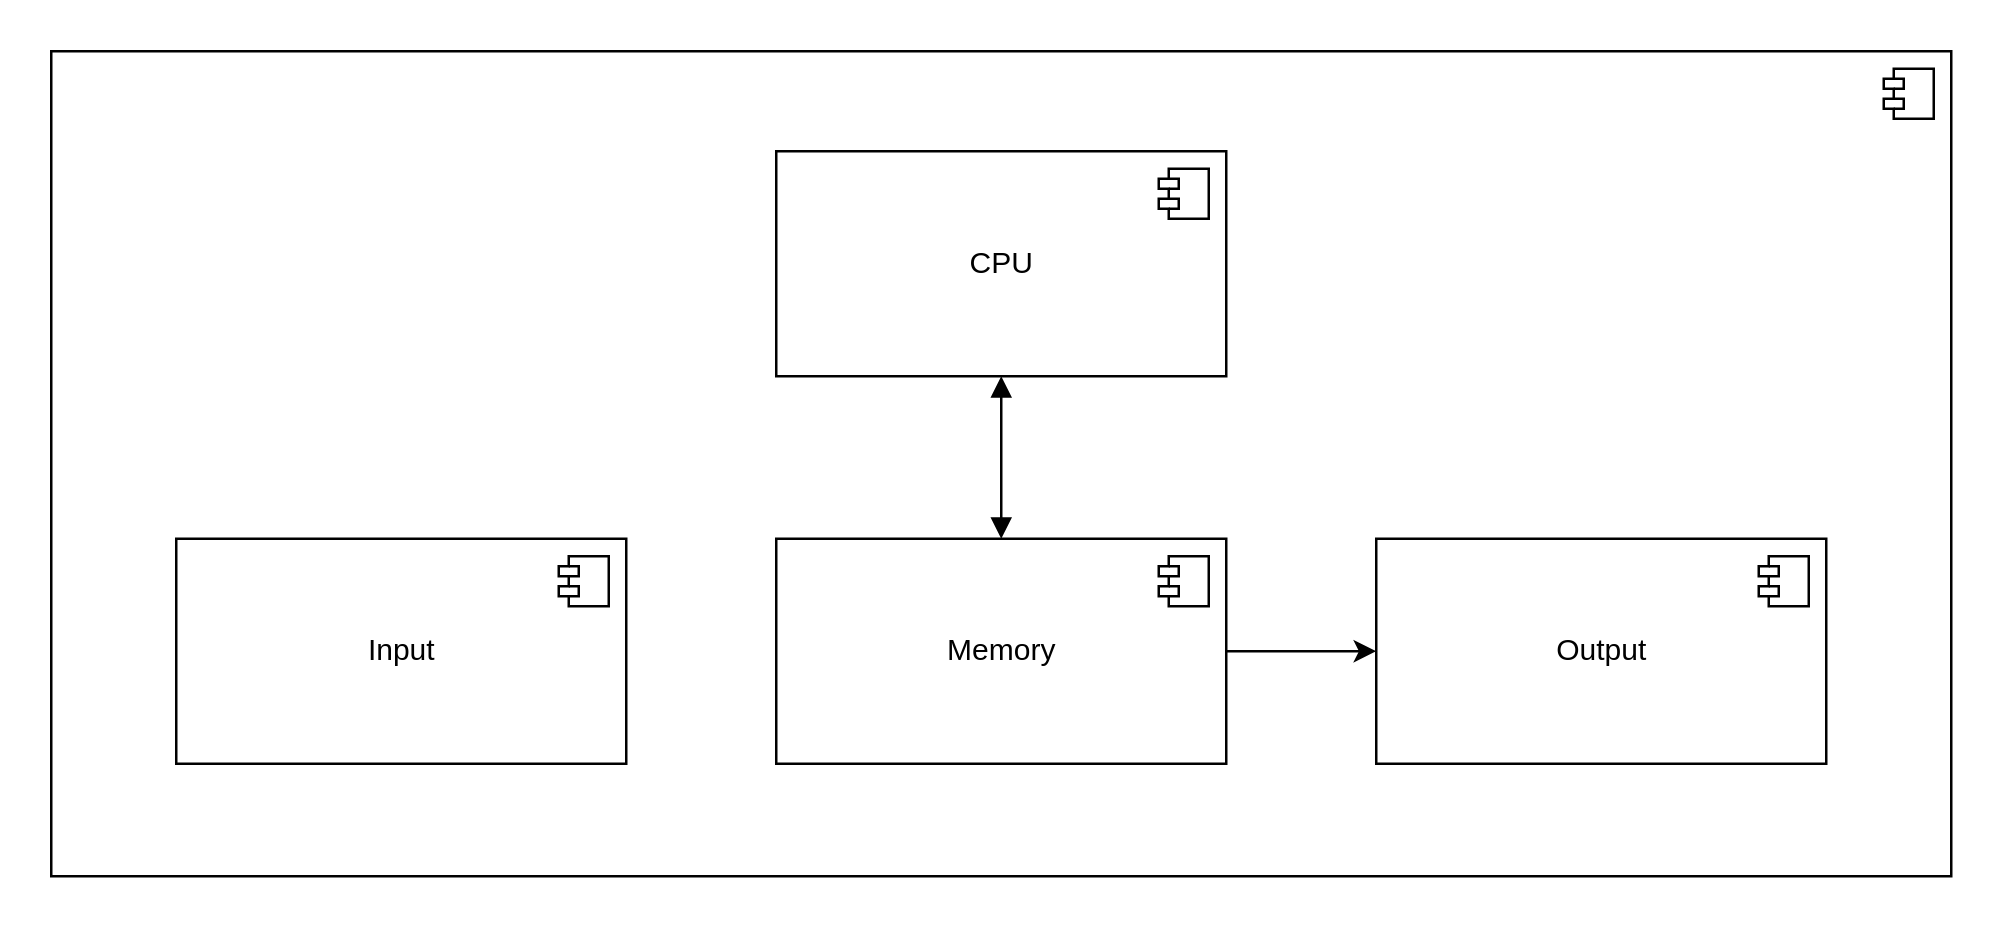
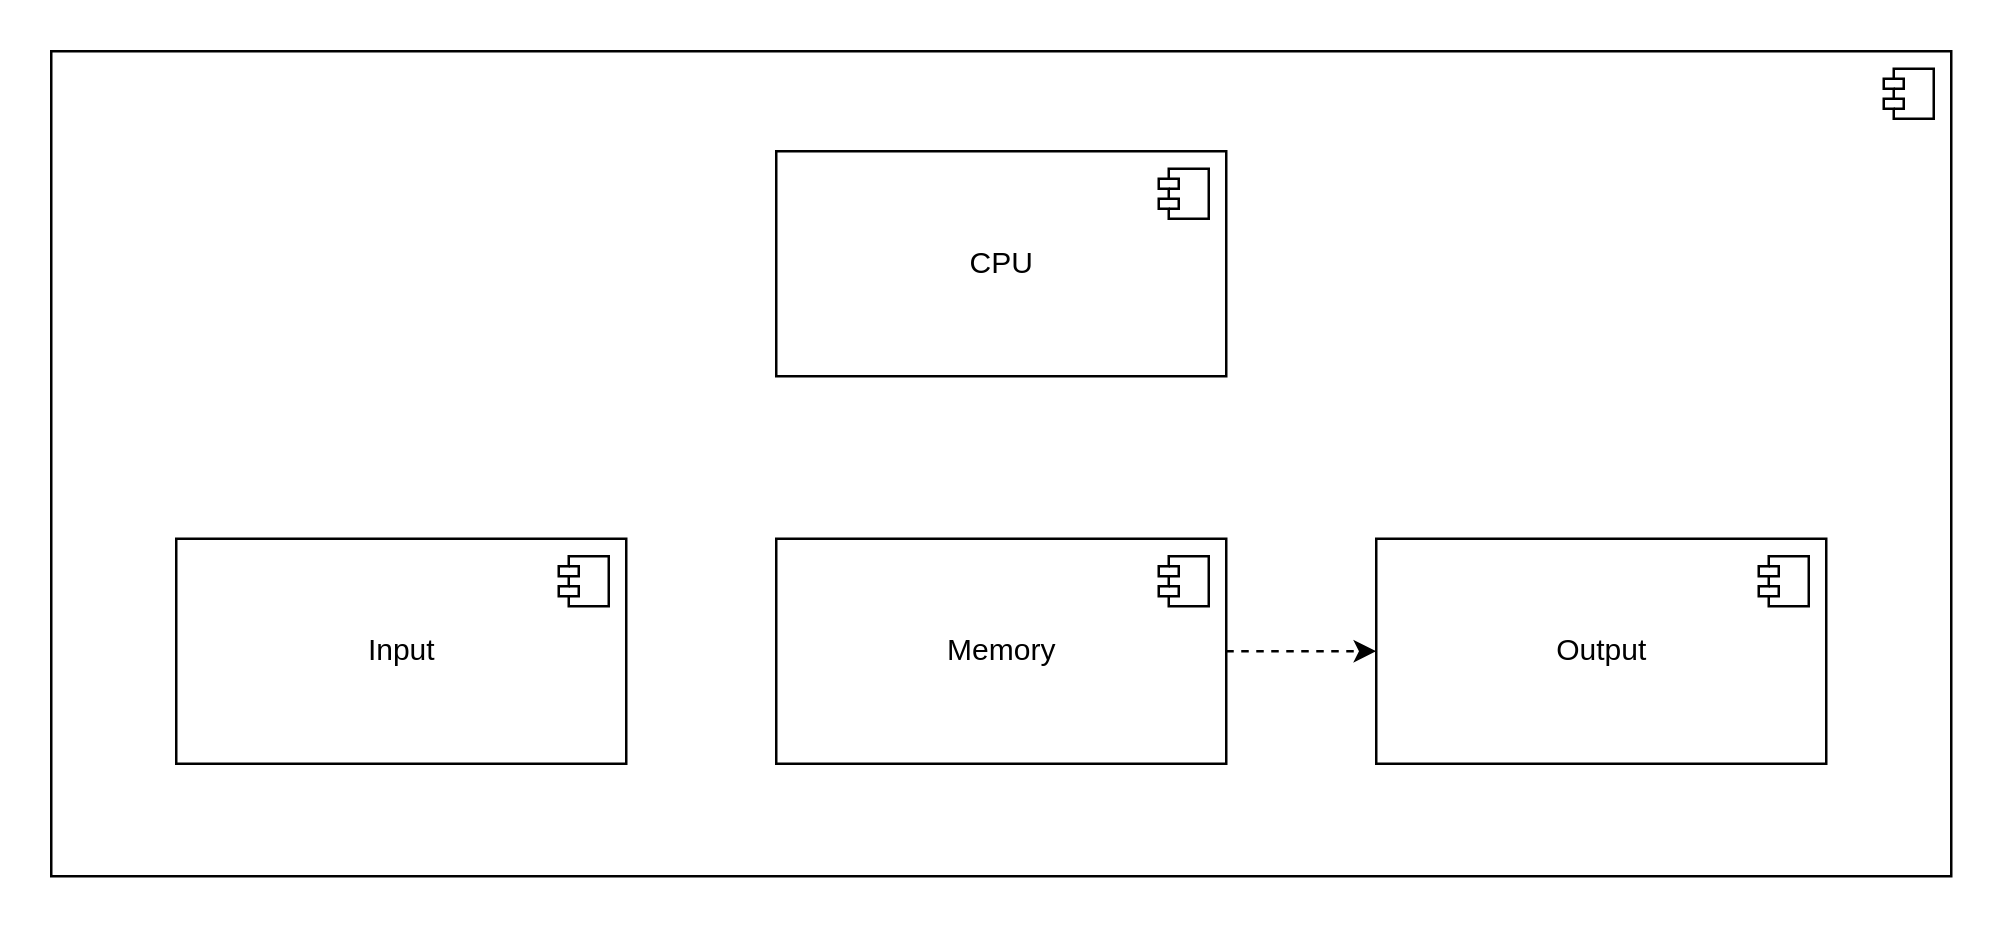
- <mxCell id="13" value="" style="endArrow=block;startArrow=block;endFill=1;startFill=1;html=1;rounded=0;exitX=0.5;exitY=1;exitDx=0;exitDy=0;entryX=0.5;entryY=0;entryDx=0;entryDy=0;" edge="1" parent="1" source="4" target="9"><mxGeometry width="160" relative="1" as="geometry"><mxPoint x="360" y="270" as="sourcePoint" /><mxPoint x="520" y="270" as="targetPoint" /></mxGeometry></mxCell>
- <mxCell id="8" value="" style="edgeStyle=orthogonalEdgeStyle;rounded=0;orthogonalLoop=1;jettySize=auto;html=1;" edge="1" parent="1" source="9" target="6"><mxGeometry relative="1" as="geometry" /></mxCell>
+ <mxCell id="8" value="" style="edgeStyle=orthogonalEdgeStyle;rounded=0;orthogonalLoop=1;jettySize=auto;html=1;dashed=1;" edge="1" parent="1" source="9" target="6"><mxGeometry relative="1" as="geometry" /></mxCell>
